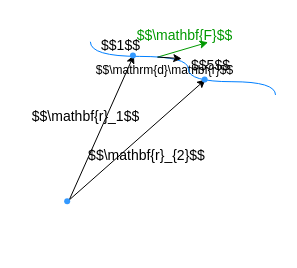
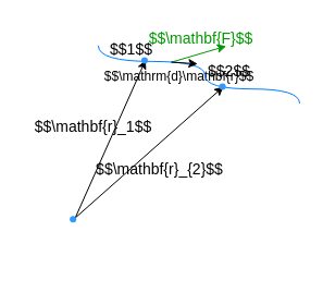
- <mxCell id="4" value="$$5$$" style="text;html=1;align=center;verticalAlign=middle;resizable=0;points=[];autosize=1;strokeColor=none;fillColor=none;fontSize=14;" parent="2" vertex="1"><mxGeometry x="150.003" y="29.998" width="60" height="30" as="geometry" /></mxCell>
+ <mxCell id="4" value="$$2$$" style="text;html=1;align=center;verticalAlign=middle;resizable=0;points=[];autosize=1;strokeColor=none;fillColor=none;fontSize=14;" parent="2" vertex="1"><mxGeometry x="150.003" y="29.998" width="60" height="30" as="geometry" /></mxCell>
